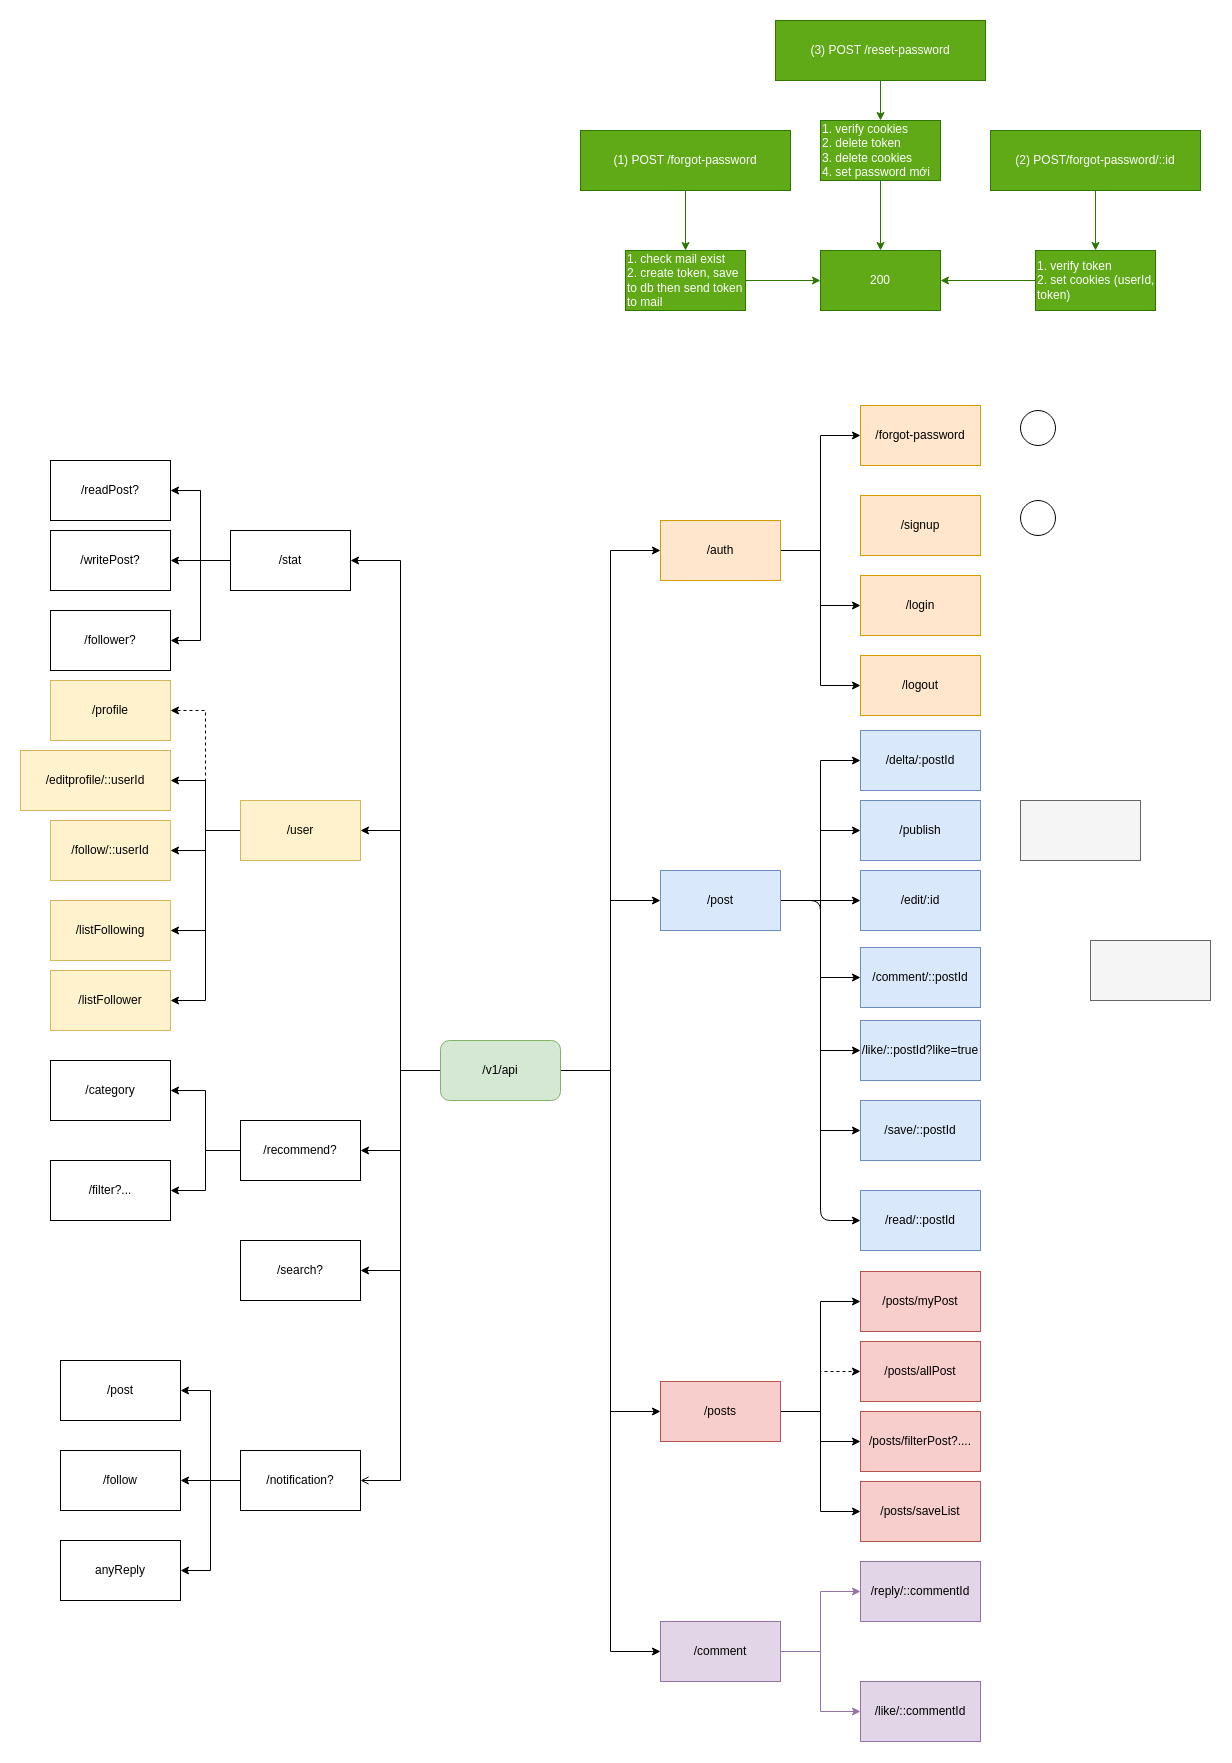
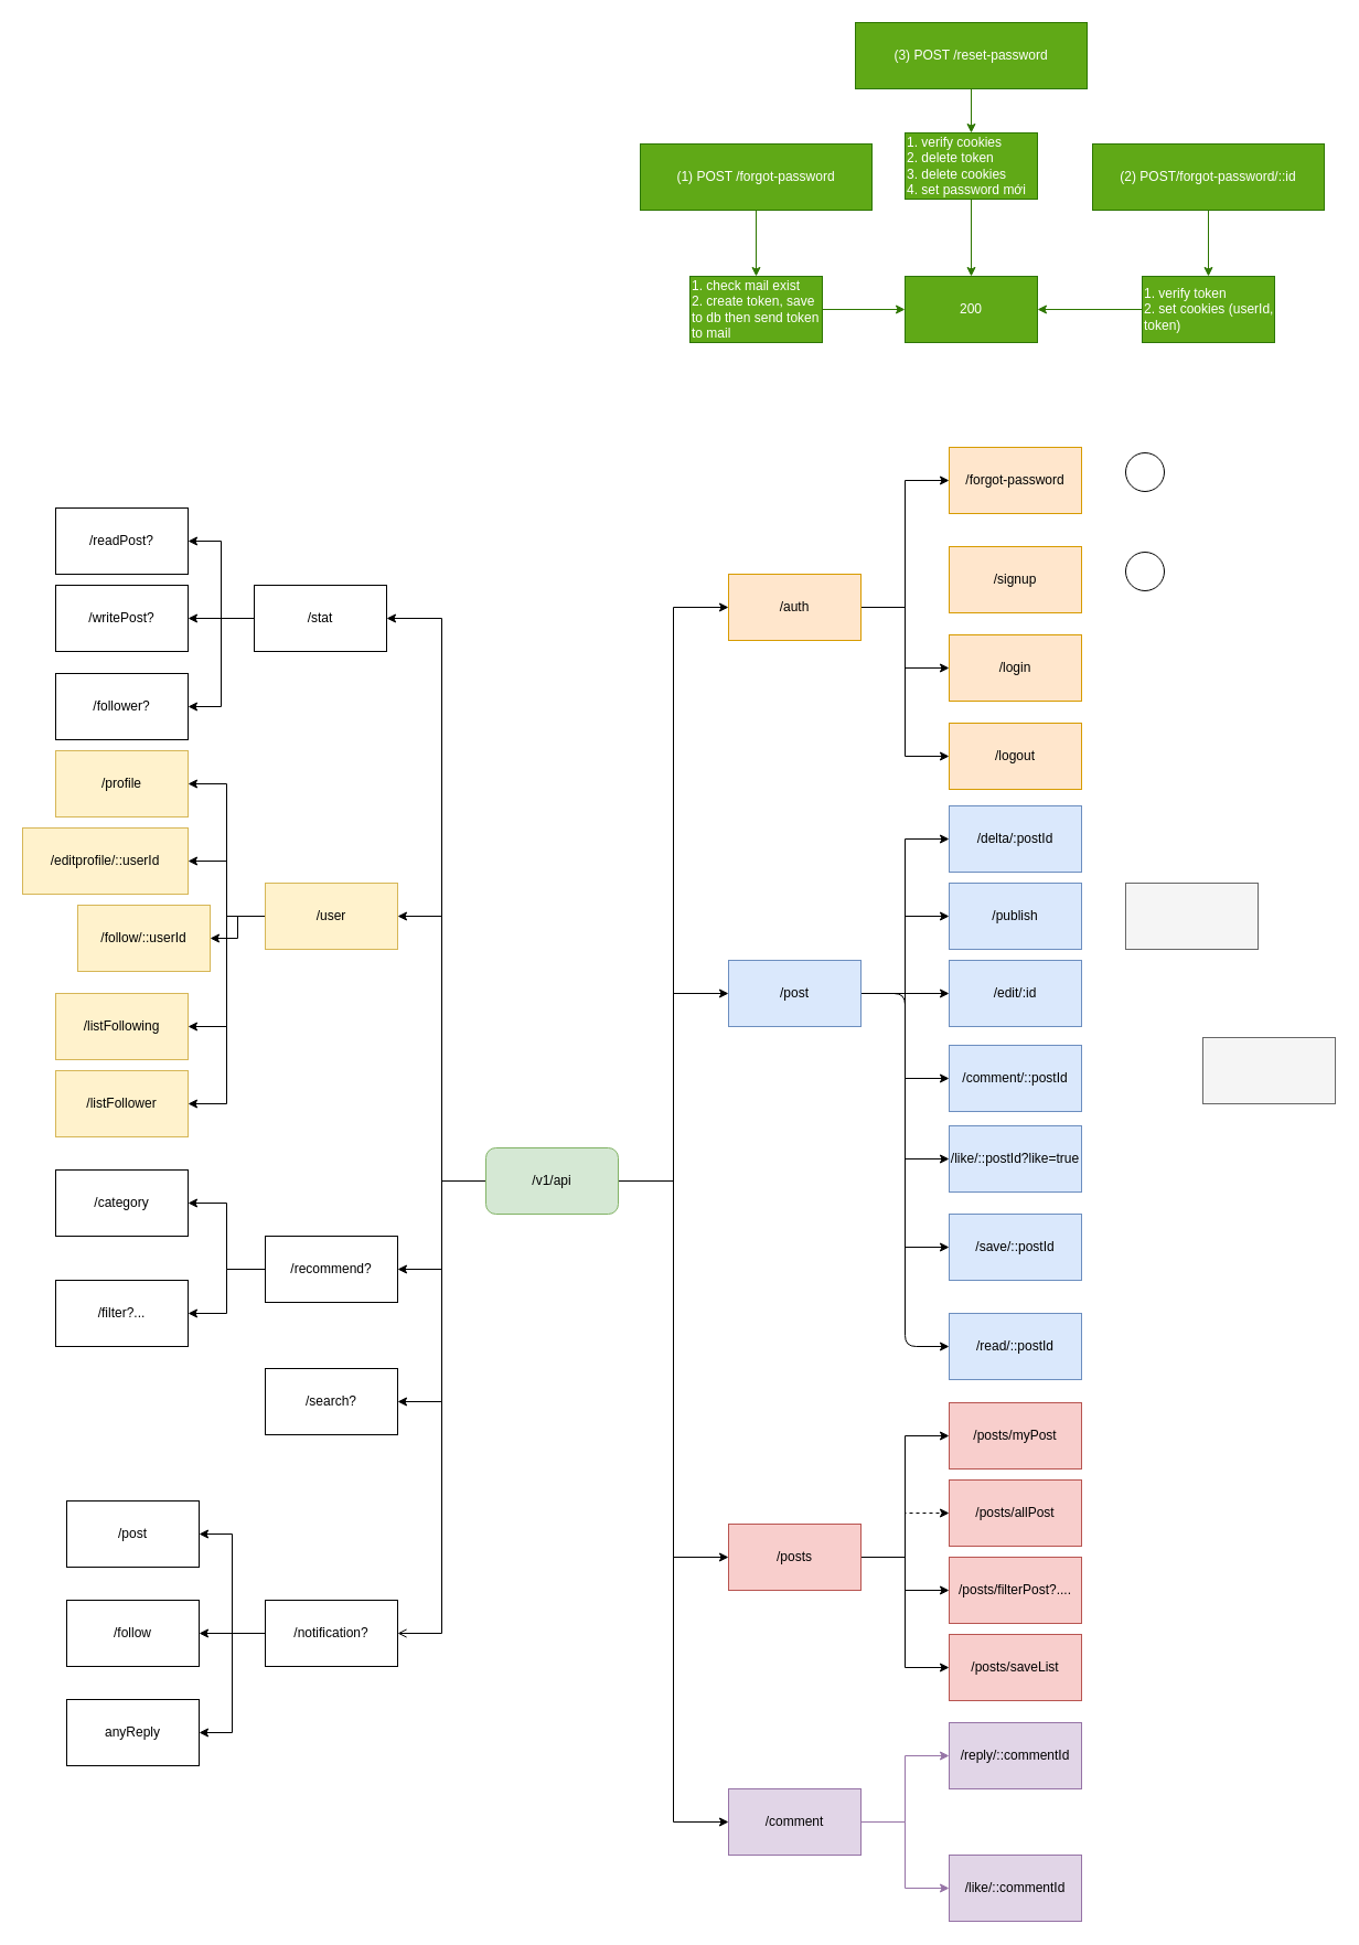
- <mxCell id="56" style="edgeStyle=orthogonalEdgeStyle;rounded=0;orthogonalLoop=1;jettySize=auto;html=1;entryX=1;entryY=0.5;entryDx=0;entryDy=0;fontColor=#000000;dashed=1;" parent="1" source="61" target="29" edge="1"><mxGeometry relative="1" as="geometry" /></mxCell>
+ <mxCell id="56" style="edgeStyle=orthogonalEdgeStyle;rounded=0;orthogonalLoop=1;jettySize=auto;html=1;entryX=1;entryY=0.5;entryDx=0;entryDy=0;fontColor=#000000;" parent="1" source="61" target="29" edge="1"><mxGeometry relative="1" as="geometry" /></mxCell>
- <mxCell id="19" value="/follow/::userId" style="rounded=0;whiteSpace=wrap;html=1;fillColor=#fff2cc;strokeColor=#d6b656;fontColor=#000000;" parent="1" vertex="1"><mxGeometry x="50" y="820" width="120" height="60" as="geometry" /></mxCell>
+ <mxCell id="19" value="/follow/::userId" style="rounded=0;whiteSpace=wrap;html=1;fillColor=#fff2cc;strokeColor=#d6b656;fontColor=#000000;" parent="1" vertex="1"><mxGeometry x="70" y="820" width="120" height="60" as="geometry" /></mxCell>
